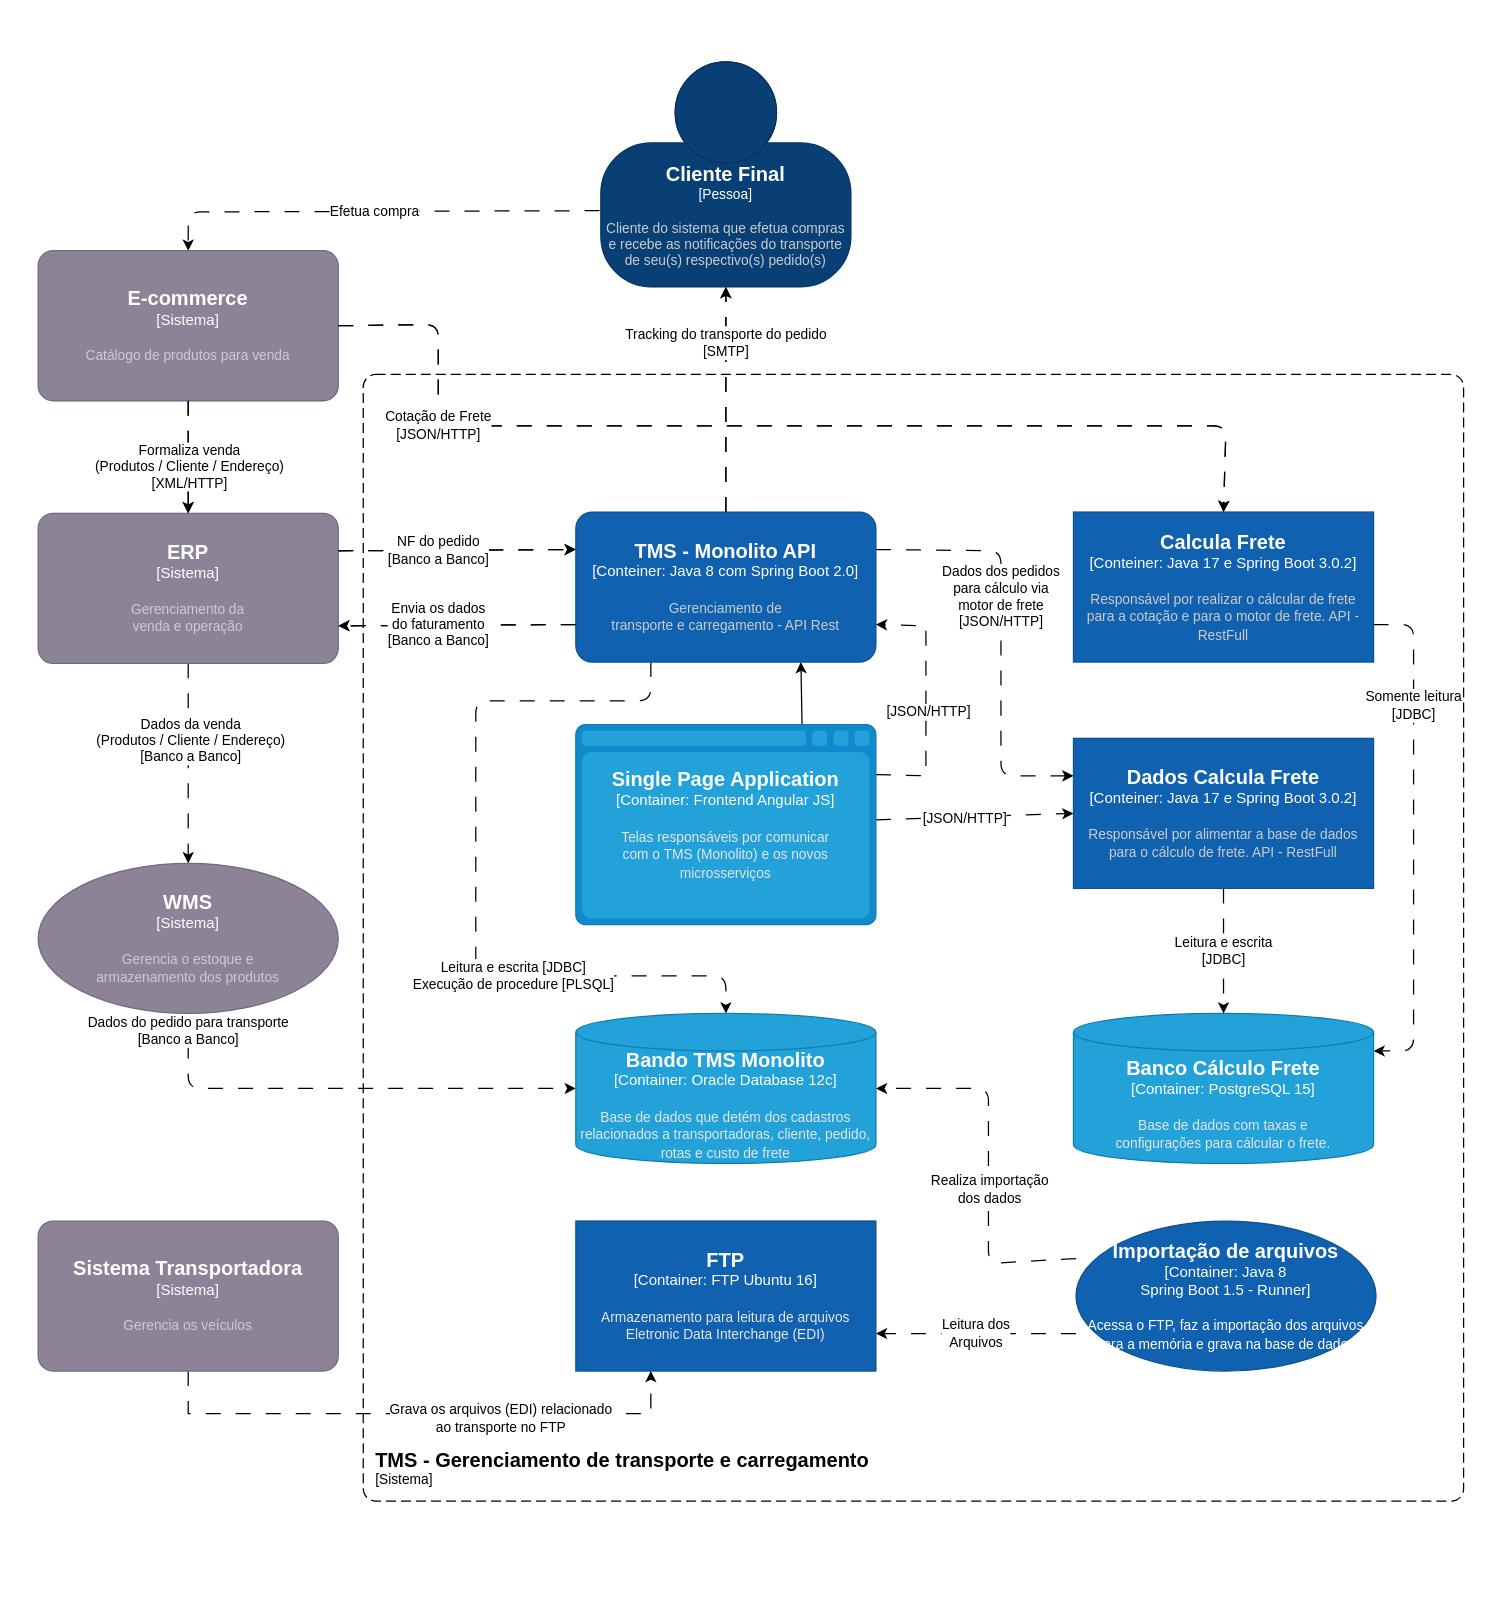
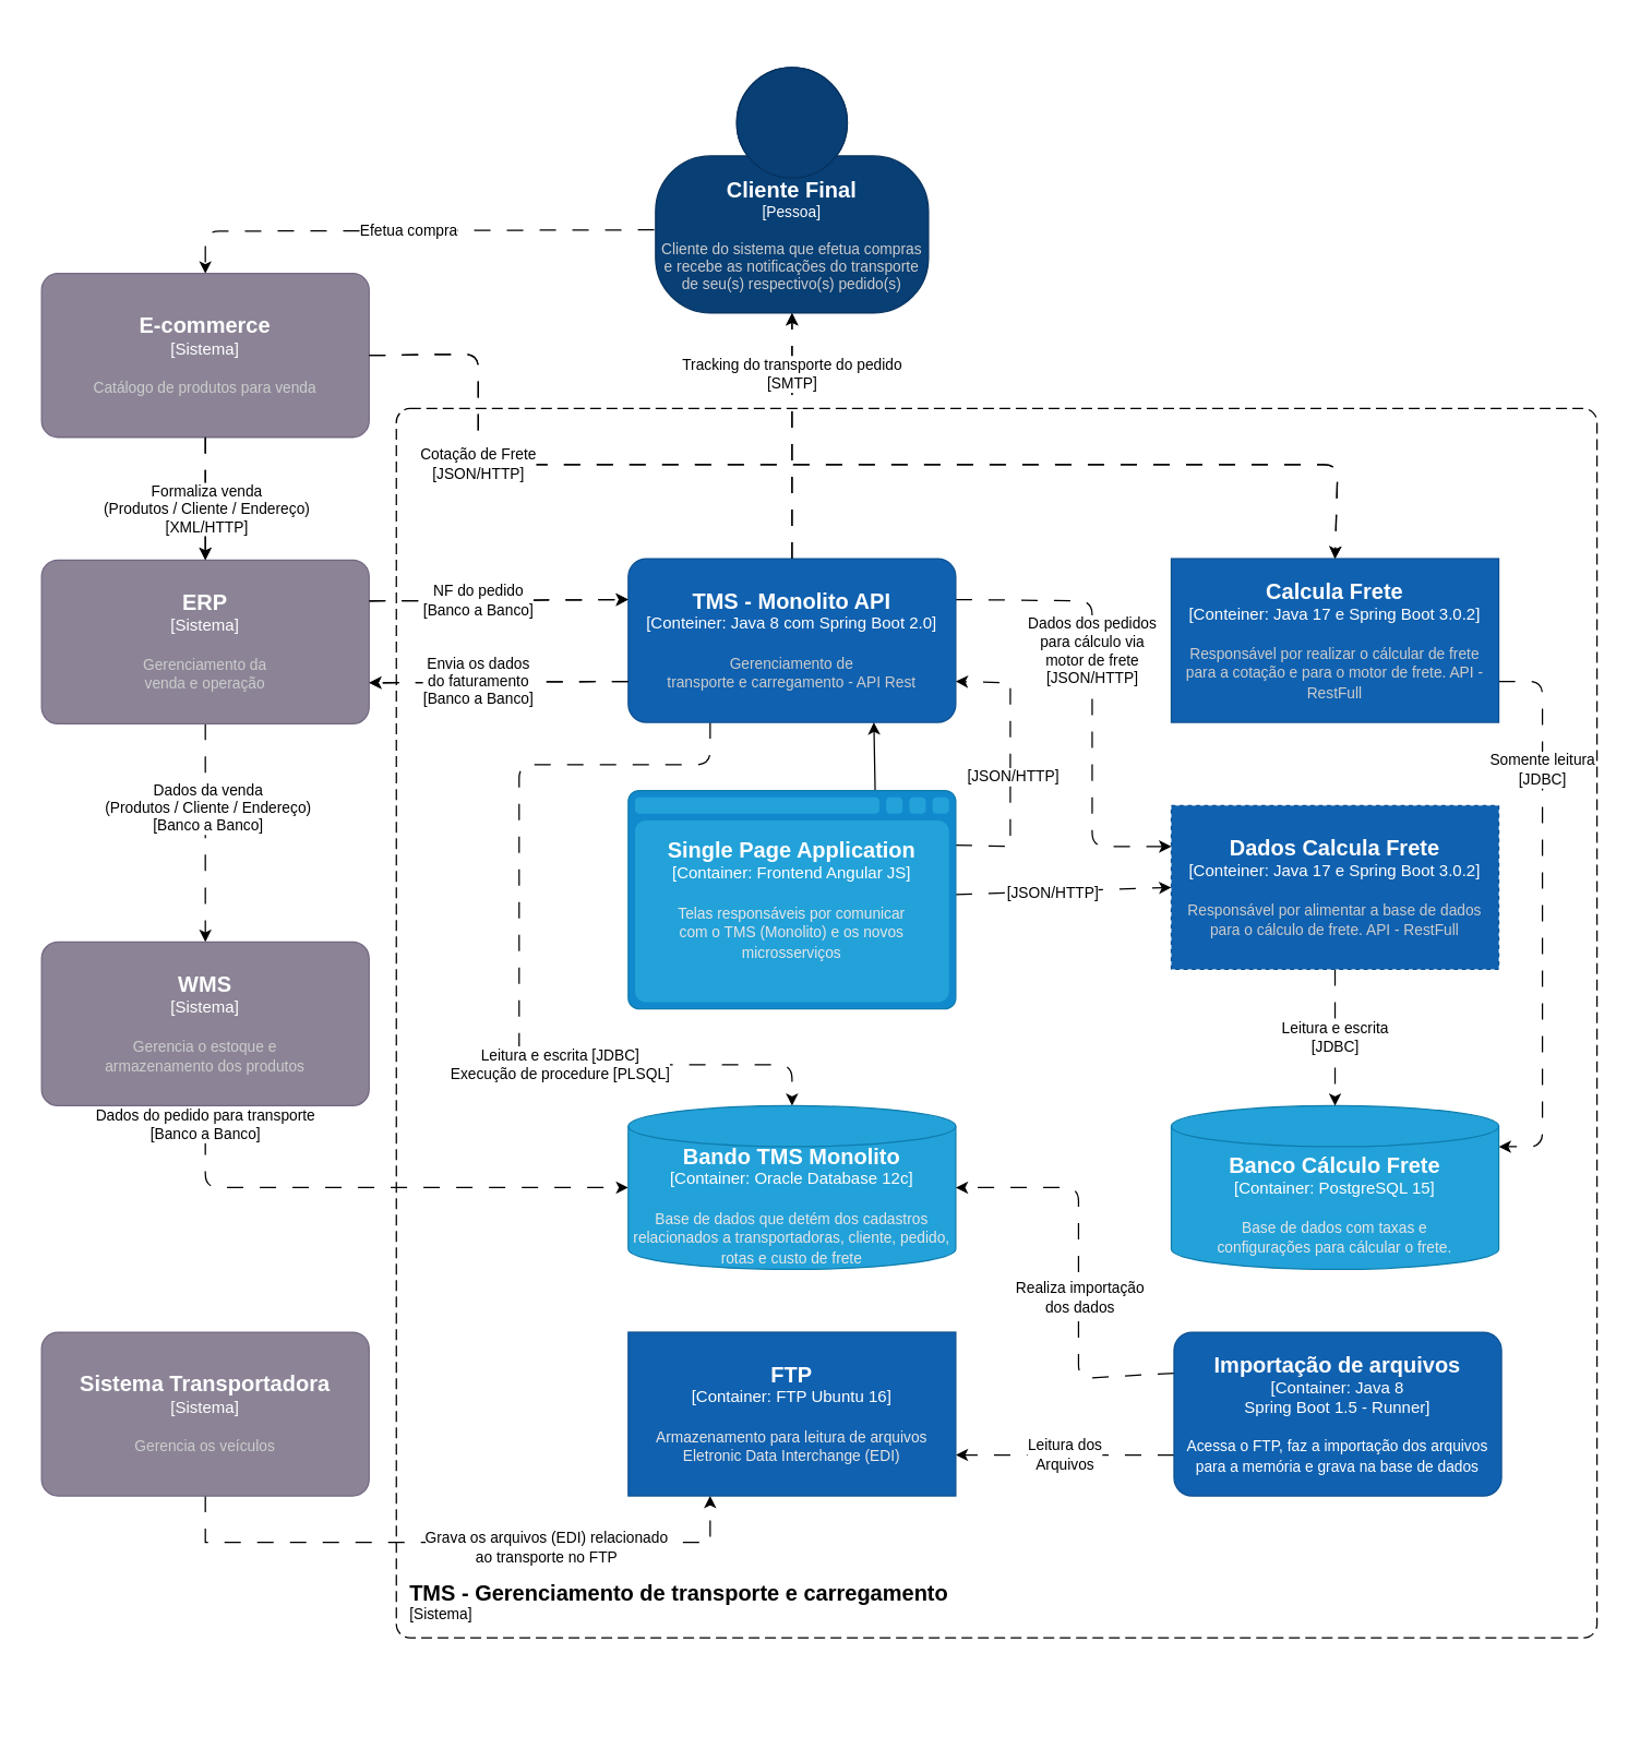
- <mxCell id="27" value="&lt;font style=&quot;font-size: 16px&quot;&gt;&lt;b&gt;Dados Calcula Frete&lt;/b&gt;&lt;/font&gt;&lt;div&gt;[Conteiner: Java 17 e Spring Boot 3.0.2]&lt;/div&gt;&lt;br&gt;&lt;div&gt;&lt;font style=&quot;font-size: 11px&quot;&gt;&lt;font color=&quot;#cccccc&quot;&gt;Responsável por alimentar a base de dados para o cálculo de frete. API - RestFull&lt;/font&gt;&lt;/div&gt;" style="rounded=1;whiteSpace=wrap;html=1;labelBackgroundColor=none;fillColor=#1061B0;fontColor=#ffffff;align=center;arcSize=0;strokeColor=#0D5091;metaEdit=1;resizable=0;points=[[0.25,0,0],[0.5,0,0],[0.75,0,0],[1,0.25,0],[1,0.5,0],[1,0.75,0],[0.75,1,0],[0.5,1,0],[0.25,1,0],[0,0.75,0],[0,0.5,0],[0,0.25,0]];" parent="1" vertex="1"><mxGeometry x="858" y="590" width="240" height="120" as="geometry" /></mxCell>
+ <mxCell id="27" value="&lt;font style=&quot;font-size: 16px&quot;&gt;&lt;b&gt;Dados Calcula Frete&lt;/b&gt;&lt;/font&gt;&lt;div&gt;[Conteiner: Java 17 e Spring Boot 3.0.2]&lt;/div&gt;&lt;br&gt;&lt;div&gt;&lt;font style=&quot;font-size: 11px&quot;&gt;&lt;font color=&quot;#cccccc&quot;&gt;Responsável por alimentar a base de dados para o cálculo de frete. API - RestFull&lt;/font&gt;&lt;/div&gt;" style="rounded=1;whiteSpace=wrap;html=1;labelBackgroundColor=none;fillColor=#1061B0;fontColor=#ffffff;align=center;arcSize=0;strokeColor=#0D5091;metaEdit=1;resizable=0;points=[[0.25,0,0],[0.5,0,0],[0.75,0,0],[1,0.25,0],[1,0.5,0],[1,0.75,0],[0.75,1,0],[0.5,1,0],[0.25,1,0],[0,0.75,0],[0,0.5,0],[0,0.25,0]];dashed=1;" parent="1" vertex="1"><mxGeometry x="858" y="590" width="240" height="120" as="geometry" /></mxCell>
- <mxCell id="19" value="&lt;font style=&quot;font-size: 16px&quot;&gt;&lt;b&gt;WMS&lt;/b&gt;&lt;/font&gt;&lt;div&gt;[Sistema]&lt;/div&gt;&lt;br&gt;&lt;div&gt;&lt;font style=&quot;font-size: 11px&quot;&gt;&lt;font color=&quot;#cccccc&quot;&gt;Gerencia o estoque e&#10;armazenamento dos produtos&lt;/font&gt;&lt;/div&gt;" style="ellipse;whiteSpace=wrap;html=1;labelBackgroundColor=none;fillColor=#8C8496;fontColor=#ffffff;align=center;arcSize=10;strokeColor=#736782;metaEdit=1;resizable=0;points=[[0.25,0,0],[0.5,0,0],[0.75,0,0],[1,0.25,0],[1,0.5,0],[1,0.75,0],[0.75,1,0],[0.5,1,0],[0.25,1,0],[0,0.75,0],[0,0.5,0],[0,0.25,0]];" parent="1" vertex="1"><mxGeometry x="30" y="690" width="240" height="120" as="geometry" /></mxCell>
+ <mxCell id="19" value="&lt;font style=&quot;font-size: 16px&quot;&gt;&lt;b&gt;WMS&lt;/b&gt;&lt;/font&gt;&lt;div&gt;[Sistema]&lt;/div&gt;&lt;br&gt;&lt;div&gt;&lt;font style=&quot;font-size: 11px&quot;&gt;&lt;font color=&quot;#cccccc&quot;&gt;Gerencia o estoque e&#10;armazenamento dos produtos&lt;/font&gt;&lt;/div&gt;" style="rounded=1;whiteSpace=wrap;html=1;labelBackgroundColor=none;fillColor=#8C8496;fontColor=#ffffff;align=center;arcSize=10;strokeColor=#736782;metaEdit=1;resizable=0;points=[[0.25,0,0],[0.5,0,0],[0.75,0,0],[1,0.25,0],[1,0.5,0],[1,0.75,0],[0.75,1,0],[0.5,1,0],[0.25,1,0],[0,0.75,0],[0,0.5,0],[0,0.25,0]];" parent="1" vertex="1"><mxGeometry x="30" y="690" width="240" height="120" as="geometry" /></mxCell>
- <mxCell id="37" value="&lt;font style=&quot;font-size: 16px&quot;&gt;&lt;b&gt;Importação de arquivos&lt;/b&gt;&lt;/font&gt;&lt;div&gt;[Container: Java 8&#10;Spring Boot 1.5 - Runner]&lt;/div&gt;&lt;br&gt;&lt;div&gt;&lt;font style=&quot;font-size: 11px&quot;&gt;Acessa o FTP, faz a importação dos arquivos para a memória e grava na base de dados&lt;/font&gt;&lt;/div&gt;" style="ellipse;whiteSpace=wrap;html=1;labelBackgroundColor=none;fillColor=#1061B0;fontColor=#ffffff;align=center;arcSize=11;strokeColor=#0D5091;metaEdit=1;resizable=0;points=[[0.25,0,0],[0.5,0,0],[0.75,0,0],[1,0.25,0],[1,0.5,0],[1,0.75,0],[0.75,1,0],[0.5,1,0],[0.25,1,0],[0,0.75,0],[0,0.5,0],[0,0.25,0]];" parent="1" vertex="1"><mxGeometry x="860" y="976" width="240" height="120" as="geometry" /></mxCell>
+ <mxCell id="37" value="&lt;font style=&quot;font-size: 16px&quot;&gt;&lt;b&gt;Importação de arquivos&lt;/b&gt;&lt;/font&gt;&lt;div&gt;[Container: Java 8&#10;Spring Boot 1.5 - Runner]&lt;/div&gt;&lt;br&gt;&lt;div&gt;&lt;font style=&quot;font-size: 11px&quot;&gt;Acessa o FTP, faz a importação dos arquivos para a memória e grava na base de dados&lt;/font&gt;&lt;/div&gt;" style="rounded=1;whiteSpace=wrap;html=1;labelBackgroundColor=none;fillColor=#1061B0;fontColor=#ffffff;align=center;arcSize=11;strokeColor=#0D5091;metaEdit=1;resizable=0;points=[[0.25,0,0],[0.5,0,0],[0.75,0,0],[1,0.25,0],[1,0.5,0],[1,0.75,0],[0.75,1,0],[0.5,1,0],[0.25,1,0],[0,0.75,0],[0,0.5,0],[0,0.25,0]];" parent="1" vertex="1"><mxGeometry x="860" y="976" width="240" height="120" as="geometry" /></mxCell>
